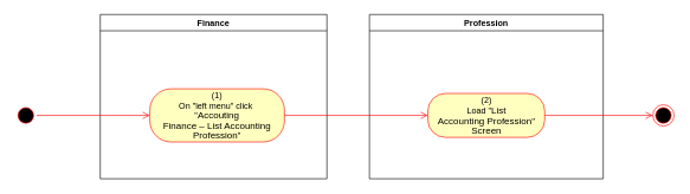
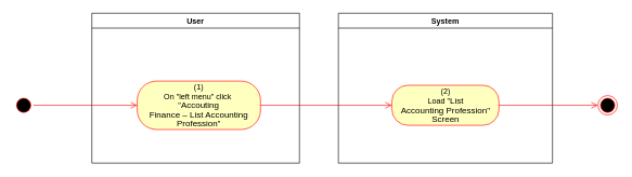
- <mxCell id="2" value="Finance" style="swimlane;whiteSpace=wrap" parent="1" vertex="1"><mxGeometry x="140" y="20" width="320" height="232" as="geometry"><mxRectangle x="120" y="128" width="60" height="23" as="alternateBounds" /></mxGeometry></mxCell>
+ <mxCell id="2" value="User" style="swimlane;whiteSpace=wrap" parent="1" vertex="1"><mxGeometry x="140" y="20" width="320" height="232" as="geometry"><mxRectangle x="120" y="128" width="60" height="23" as="alternateBounds" /></mxGeometry></mxCell>
- <mxCell id="4" value="Profession" style="swimlane;whiteSpace=wrap;startSize=23;" parent="1" vertex="1"><mxGeometry x="520" y="20" width="330" height="232" as="geometry" /></mxCell>
+ <mxCell id="4" value="System" style="swimlane;whiteSpace=wrap;startSize=23;" parent="1" vertex="1"><mxGeometry x="520" y="20" width="330" height="232" as="geometry" /></mxCell>
